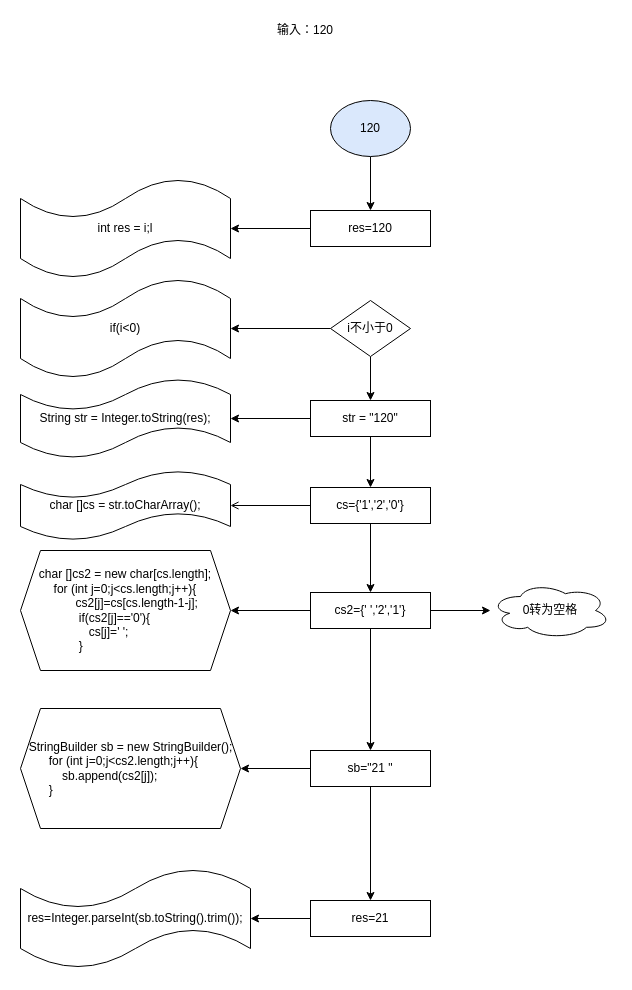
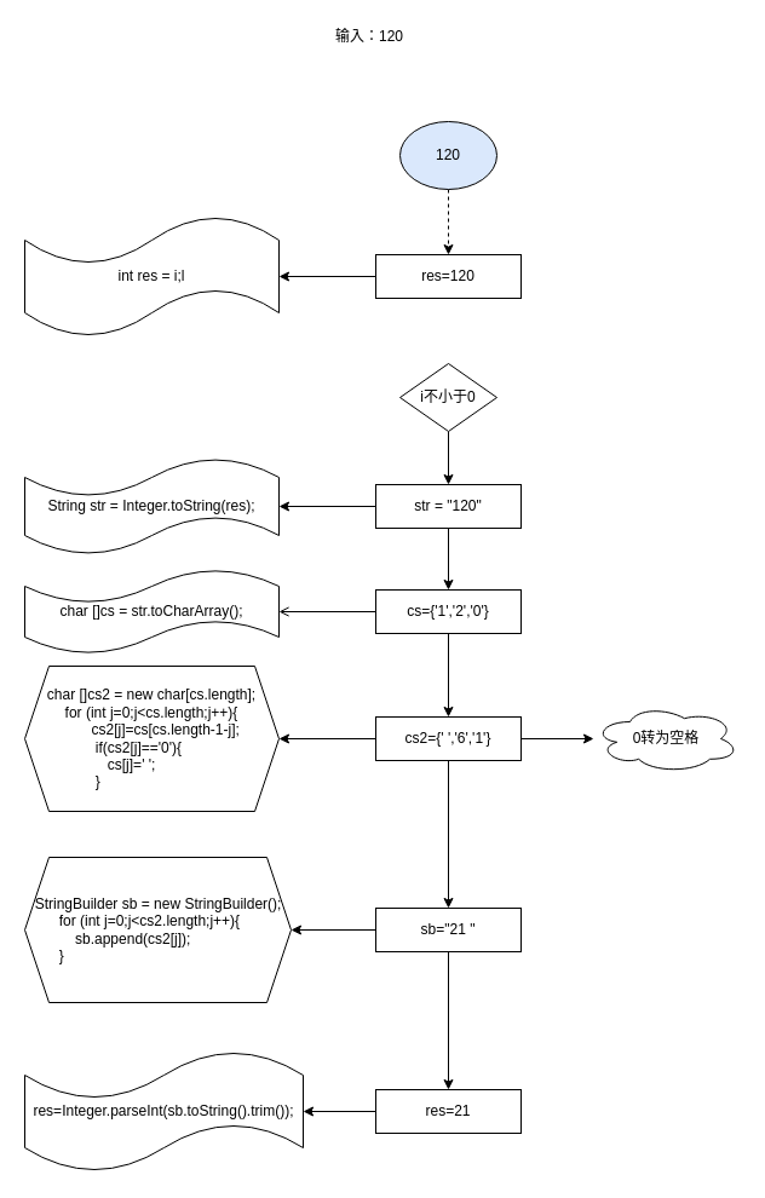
- <mxCell id="3" value="" style="edgeStyle=orthogonalEdgeStyle;rounded=0;orthogonalLoop=1;jettySize=auto;html=1;" parent="1" source="4" target="6" edge="1"><mxGeometry relative="1" as="geometry" /></mxCell>
+ <mxCell id="3" value="" style="edgeStyle=orthogonalEdgeStyle;rounded=0;orthogonalLoop=1;jettySize=auto;html=1;dashed=1;" parent="1" source="4" target="6" edge="1"><mxGeometry relative="1" as="geometry" /></mxCell>
- <mxCell id="27" value="if(i&amp;lt;0)" style="shape=tape;whiteSpace=wrap;html=1;" vertex="1" parent="1"><mxGeometry y="278" width="210" height="100" as="geometry" x="20" /></mxCell>
- <mxCell id="8" value="" style="edgeStyle=orthogonalEdgeStyle;rounded=0;orthogonalLoop=1;jettySize=auto;html=1;" edge="1" parent="1" source="9" target="27"><mxGeometry relative="1" as="geometry" /></mxCell>
- <mxCell id="19" value="cs2={' ','2','1'}" style="whiteSpace=wrap;html=1;" parent="1" vertex="1"><mxGeometry x="310" y="592" width="120" height="36" as="geometry" /></mxCell>
+ <mxCell id="19" value="cs2={' ','6','1'}" style="whiteSpace=wrap;html=1;" parent="1" vertex="1"><mxGeometry x="310" y="592" width="120" height="36" as="geometry" /></mxCell>
